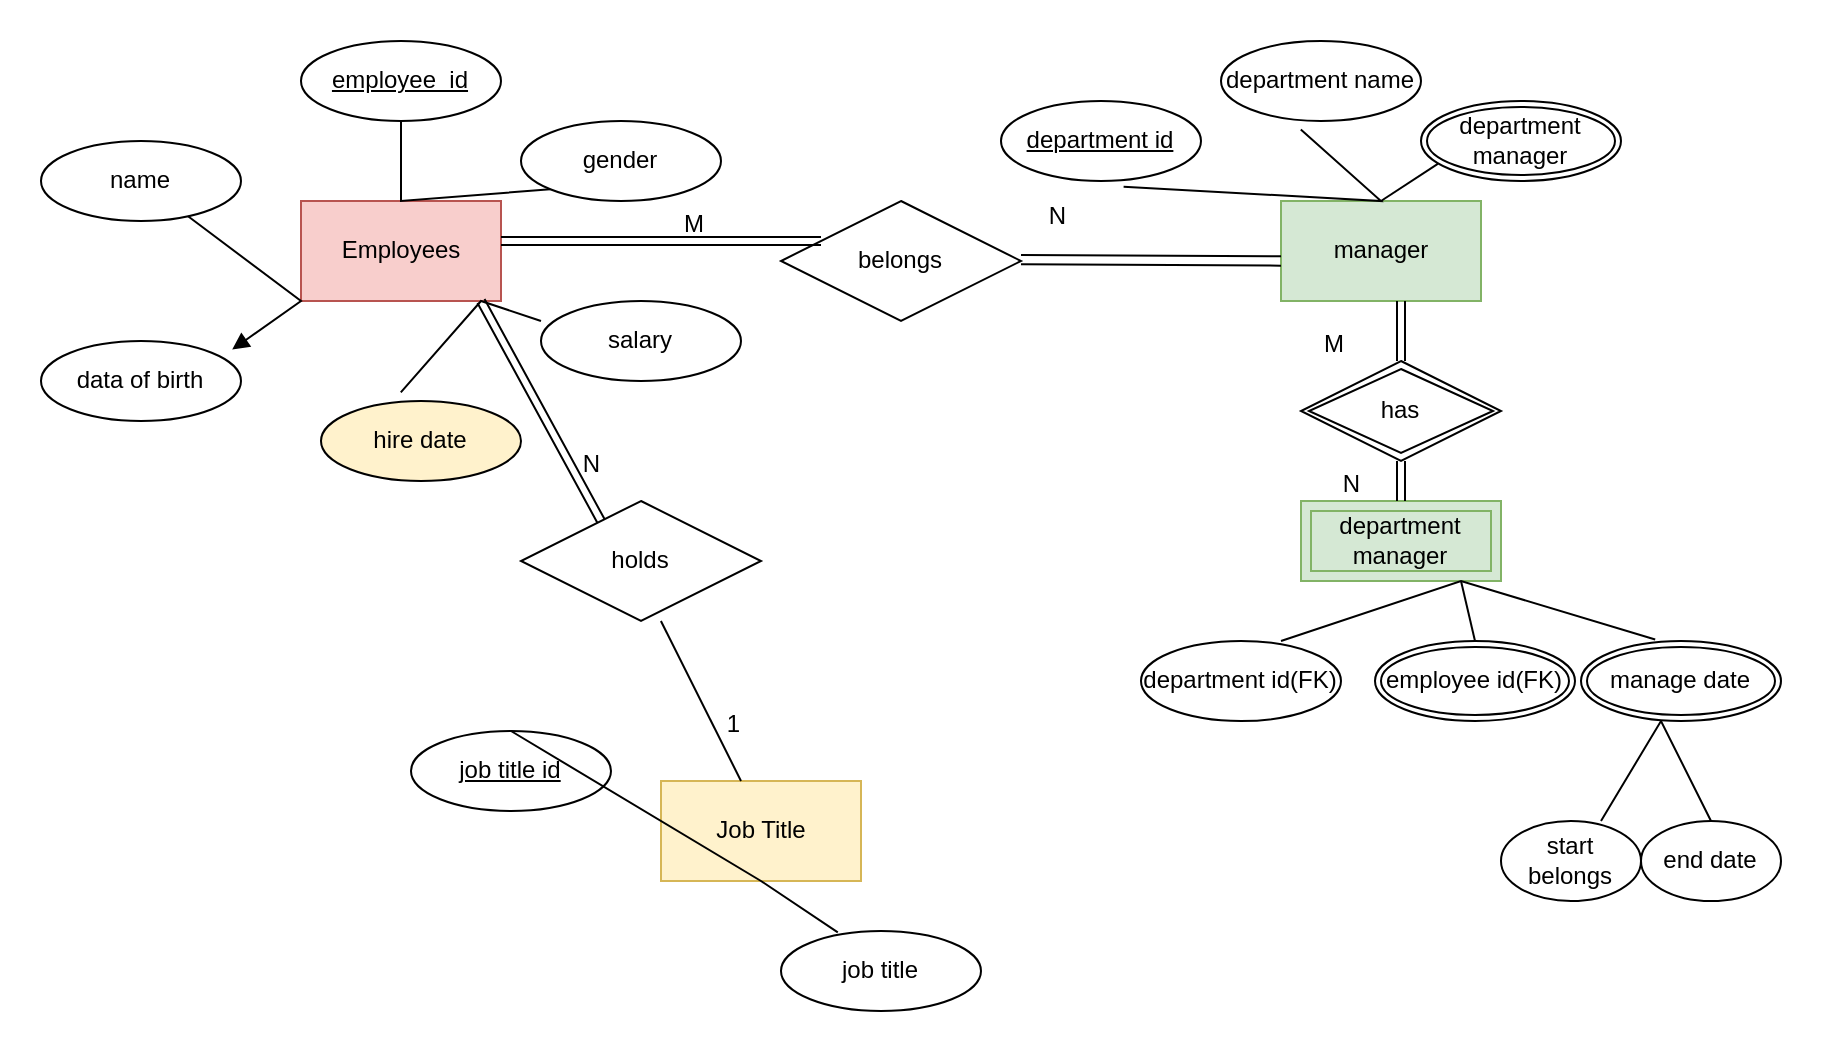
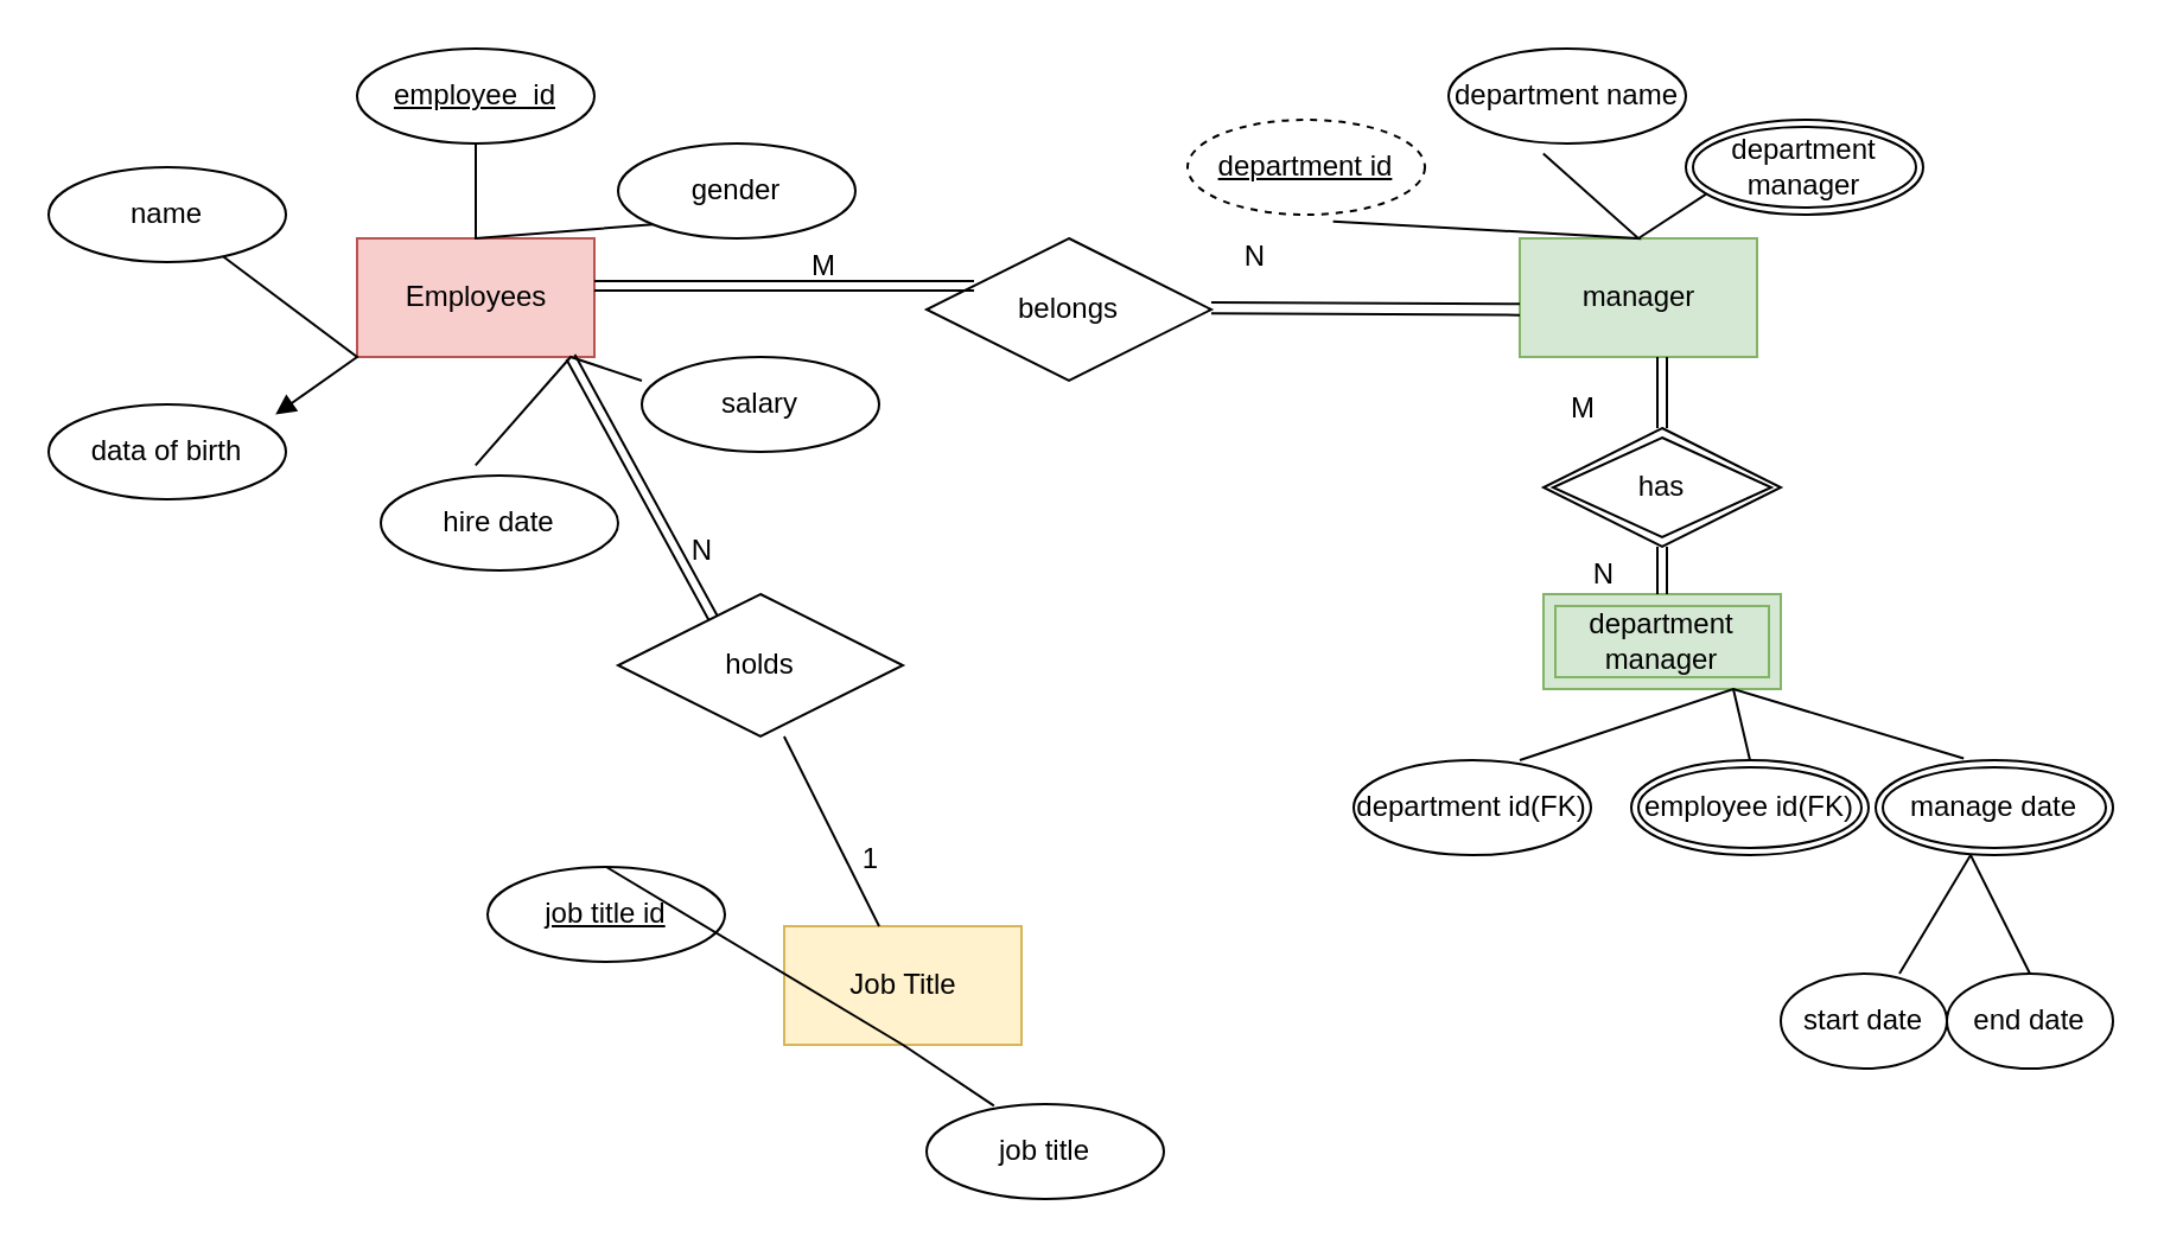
- <mxCell id="23" value="department id" style="ellipse;whiteSpace=wrap;html=1;align=center;fontStyle=4;" vertex="1" parent="1"><mxGeometry x="500" y="50" width="100" height="40" as="geometry" /></mxCell>
+ <mxCell id="23" value="department id" style="ellipse;whiteSpace=wrap;html=1;align=center;fontStyle=4;dashed=1;" vertex="1" parent="1"><mxGeometry x="500" y="50" width="100" height="40" as="geometry" /></mxCell>
- <mxCell id="10" value="hire date" style="ellipse;whiteSpace=wrap;html=1;align=center;fillColor=#fff2cc;" vertex="1" parent="1"><mxGeometry x="160" y="200" width="100" height="40" as="geometry" /></mxCell>
+ <mxCell id="10" value="hire date" style="ellipse;whiteSpace=wrap;html=1;align=center;" vertex="1" parent="1"><mxGeometry x="160" y="200" width="100" height="40" as="geometry" /></mxCell>
- <mxCell id="28" value="start belongs" style="ellipse;whiteSpace=wrap;html=1;align=center;" vertex="1" parent="1"><mxGeometry x="750" y="410" width="70" height="40" as="geometry" /></mxCell>
+ <mxCell id="28" value="start date" style="ellipse;whiteSpace=wrap;html=1;align=center;" vertex="1" parent="1"><mxGeometry x="750" y="410" width="70" height="40" as="geometry" /></mxCell>
